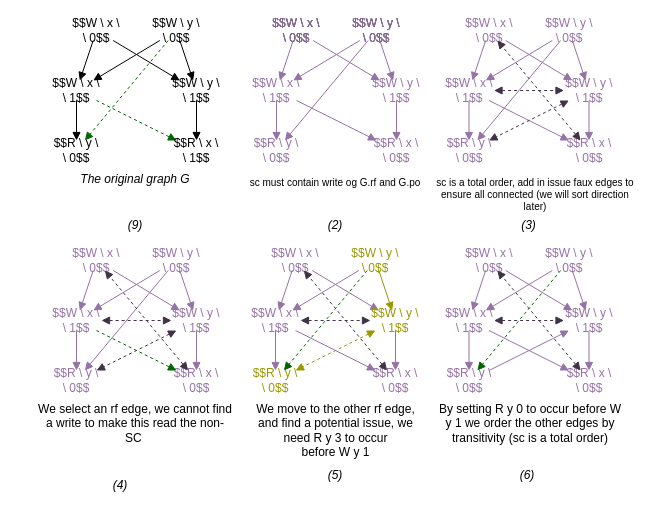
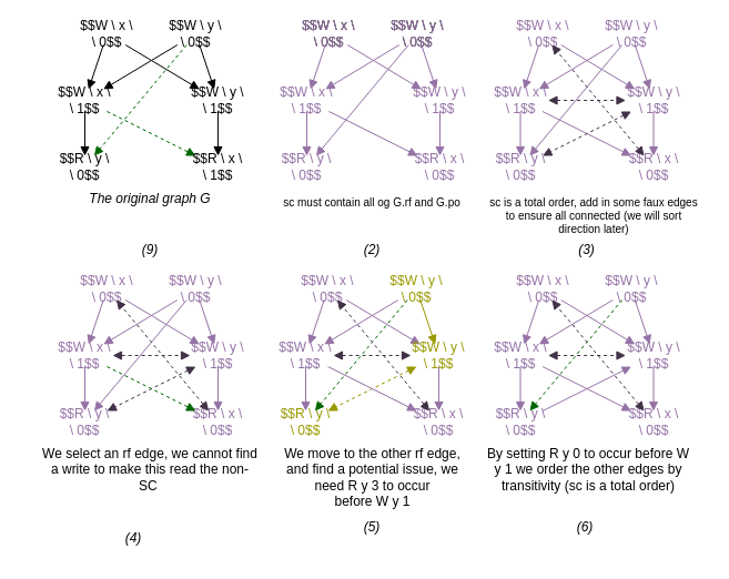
- <mxCell id="105" value="sc must contain write og G.rf and G.po" style="text;html=1;strokeColor=none;fillColor=none;align=center;verticalAlign=top;whiteSpace=wrap;rounded=0;fontColor=#000000;fontSize=10;" vertex="1" parent="1"><mxGeometry x="235" y="170" width="200" height="30" as="geometry" /></mxCell>
+ <mxCell id="105" value="sc must contain all og G.rf and G.po" style="text;html=1;strokeColor=none;fillColor=none;align=center;verticalAlign=top;whiteSpace=wrap;rounded=0;fontColor=#000000;fontSize=10;" vertex="1" parent="1"><mxGeometry x="235" y="170" width="200" height="30" as="geometry" /></mxCell>
- <mxCell id="106" value="sc is a total order, add in issue faux edges to ensure all connected (we will sort direction later)" style="text;html=1;strokeColor=none;fillColor=none;align=center;verticalAlign=top;whiteSpace=wrap;rounded=0;fontColor=#000000;fontSize=10;" vertex="1" parent="1"><mxGeometry x="435" y="170" width="200" height="50" as="geometry" /></mxCell>
+ <mxCell id="106" value="sc is a total order, add in some faux edges to ensure all connected (we will sort direction later)" style="text;html=1;strokeColor=none;fillColor=none;align=center;verticalAlign=top;whiteSpace=wrap;rounded=0;fontColor=#000000;fontSize=10;" vertex="1" parent="1"><mxGeometry x="435" y="170" width="200" height="50" as="geometry" /></mxCell>
